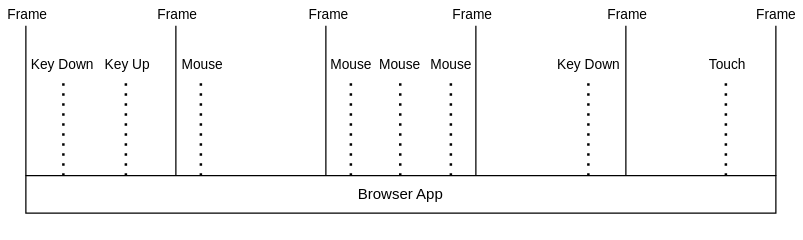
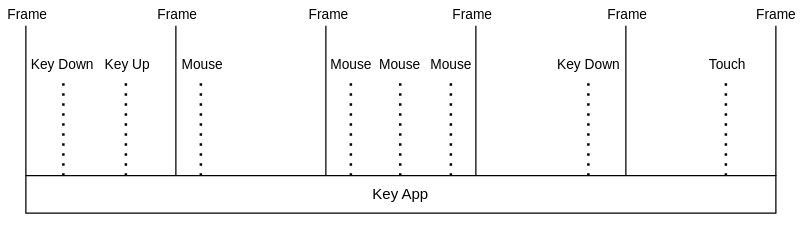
- <mxCell id="2" value="Browser App" style="rounded=0;whiteSpace=wrap;html=1;" vertex="1" parent="1"><mxGeometry x="20" y="140" width="600" height="30" as="geometry" /></mxCell>
+ <mxCell id="2" value="Key App" style="rounded=0;whiteSpace=wrap;html=1;" vertex="1" parent="1"><mxGeometry x="20" y="140" width="600" height="30" as="geometry" /></mxCell>
